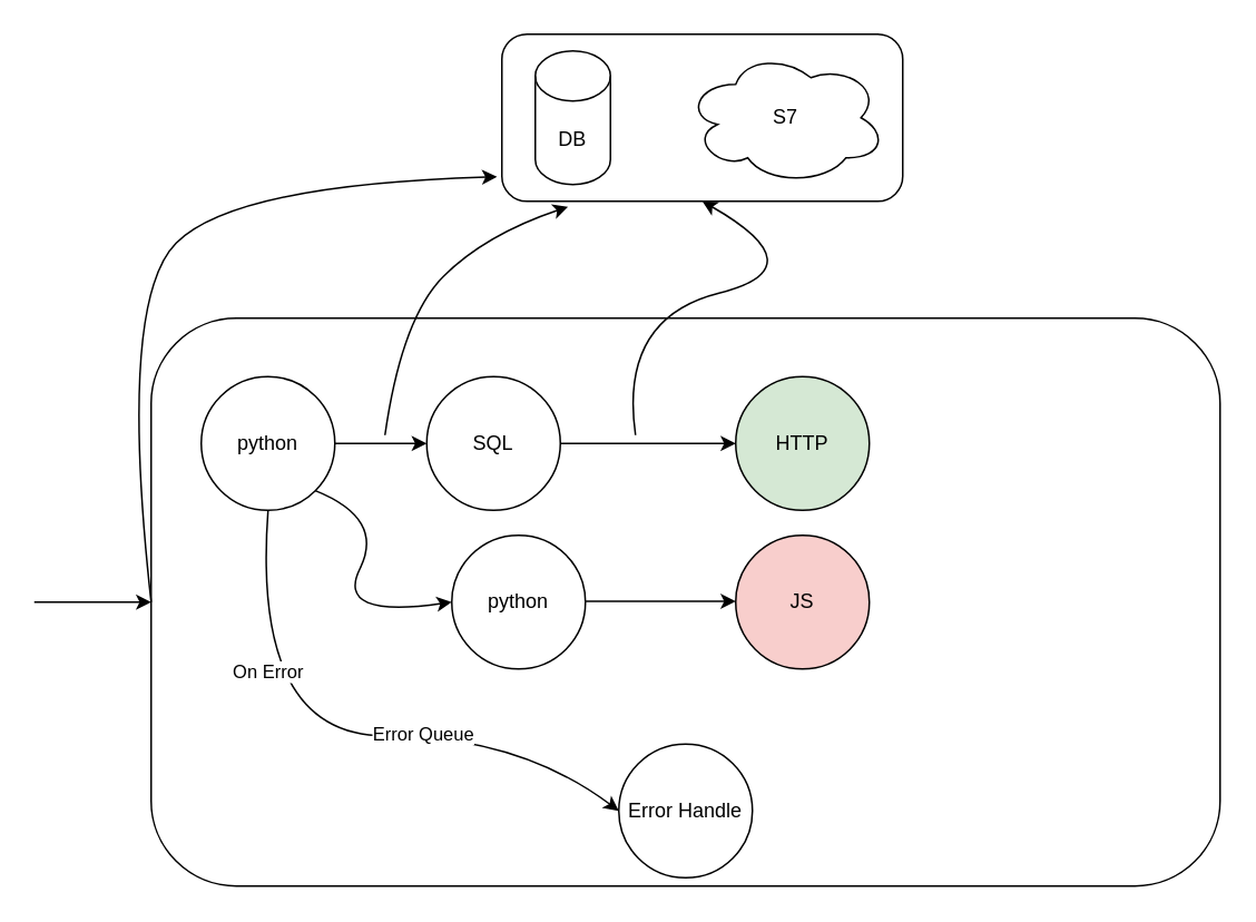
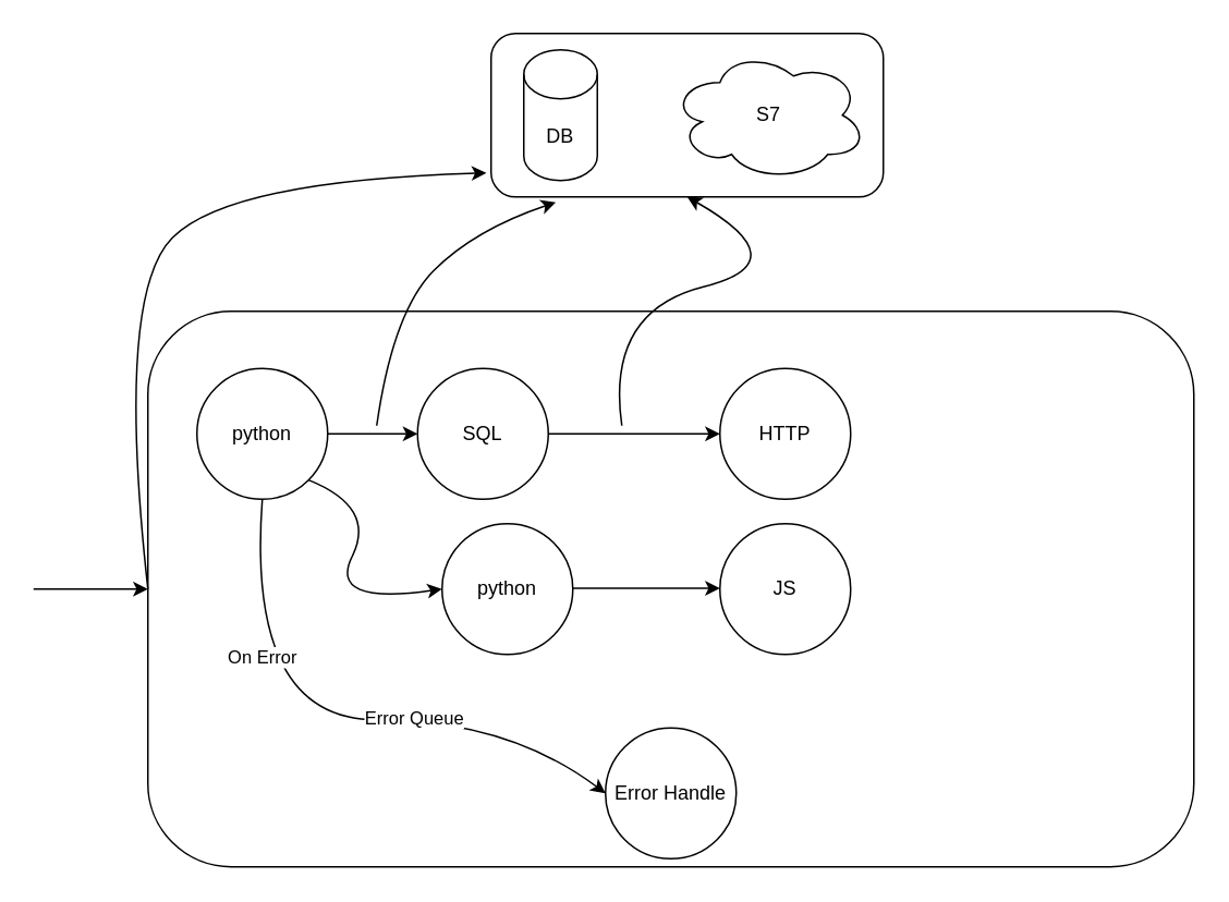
- <mxCell id="21" value="HTTP" style="ellipse;whiteSpace=wrap;html=1;aspect=fixed;fillColor=#d5e8d4;" vertex="1" parent="1"><mxGeometry x="440" y="225" width="80" height="80" as="geometry" /></mxCell>
+ <mxCell id="21" value="HTTP" style="ellipse;whiteSpace=wrap;html=1;aspect=fixed;" vertex="1" parent="1"><mxGeometry x="440" y="225" width="80" height="80" as="geometry" /></mxCell>
- <mxCell id="20" value="JS" style="ellipse;whiteSpace=wrap;html=1;aspect=fixed;fillColor=#f8cecc;" vertex="1" parent="1"><mxGeometry x="440" y="320" width="80" height="80" as="geometry" /></mxCell>
+ <mxCell id="20" value="JS" style="ellipse;whiteSpace=wrap;html=1;aspect=fixed;" vertex="1" parent="1"><mxGeometry x="440" y="320" width="80" height="80" as="geometry" /></mxCell>
